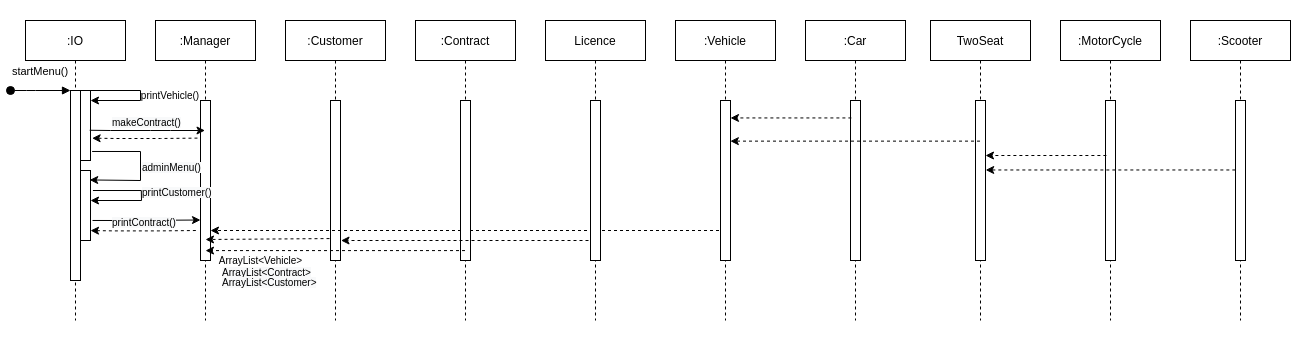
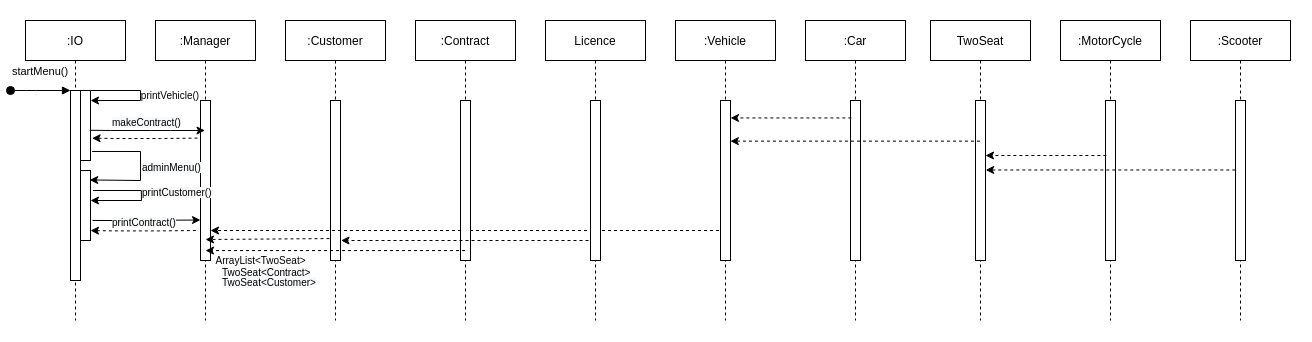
- <mxCell id="36" value="ArrayList&amp;lt;Vehicle&amp;gt;" style="text;html=1;align=center;verticalAlign=middle;resizable=0;points=[];autosize=1;strokeColor=none;fillColor=none;fontSize=10;" vertex="1" parent="1"><mxGeometry x="205" y="250" width="100" height="20" as="geometry" /></mxCell>
+ <mxCell id="36" value="ArrayList&amp;lt;TwoSeat&amp;gt;" style="text;html=1;align=center;verticalAlign=middle;resizable=0;points=[];autosize=1;strokeColor=none;fillColor=none;fontSize=10;" vertex="1" parent="1"><mxGeometry x="205" y="250" width="100" height="20" as="geometry" /></mxCell>
- <mxCell id="37" value="&lt;span style=&quot;color: rgb(0 , 0 , 0) ; font-family: &amp;#34;helvetica&amp;#34; ; font-size: 10px ; font-style: normal ; font-weight: 400 ; letter-spacing: normal ; text-align: center ; text-indent: 0px ; text-transform: none ; word-spacing: 0px ; background-color: rgb(248 , 249 , 250) ; display: inline ; float: none&quot;&gt;ArrayList&amp;lt;Contract&amp;gt;&lt;/span&gt;" style="text;whiteSpace=wrap;html=1;fontSize=10;" vertex="1" parent="1"><mxGeometry x="215" y="260" width="110" height="30" as="geometry" /></mxCell>
+ <mxCell id="37" value="&lt;span style=&quot;color: rgb(0 , 0 , 0) ; font-family: &amp;#34;helvetica&amp;#34; ; font-size: 10px ; font-style: normal ; font-weight: 400 ; letter-spacing: normal ; text-align: center ; text-indent: 0px ; text-transform: none ; word-spacing: 0px ; background-color: rgb(248 , 249 , 250) ; display: inline ; float: none&quot;&gt;TwoSeat&amp;lt;Contract&amp;gt;&lt;/span&gt;" style="text;whiteSpace=wrap;html=1;fontSize=10;" vertex="1" parent="1"><mxGeometry x="215" y="260" width="110" height="30" as="geometry" /></mxCell>
- <mxCell id="38" value="&lt;span style=&quot;color: rgb(0 , 0 , 0) ; font-family: &amp;#34;helvetica&amp;#34; ; font-size: 10px ; font-style: normal ; font-weight: 400 ; letter-spacing: normal ; text-align: center ; text-indent: 0px ; text-transform: none ; word-spacing: 0px ; background-color: rgb(248 , 249 , 250) ; display: inline ; float: none&quot;&gt;ArrayList&amp;lt;Customer&amp;gt;&lt;/span&gt;" style="text;whiteSpace=wrap;html=1;fontSize=10;" vertex="1" parent="1"><mxGeometry x="215" y="270" width="110" height="30" as="geometry" /></mxCell>
+ <mxCell id="38" value="&lt;span style=&quot;color: rgb(0 , 0 , 0) ; font-family: &amp;#34;helvetica&amp;#34; ; font-size: 10px ; font-style: normal ; font-weight: 400 ; letter-spacing: normal ; text-align: center ; text-indent: 0px ; text-transform: none ; word-spacing: 0px ; background-color: rgb(248 , 249 , 250) ; display: inline ; float: none&quot;&gt;TwoSeat&amp;lt;Customer&amp;gt;&lt;/span&gt;" style="text;whiteSpace=wrap;html=1;fontSize=10;" vertex="1" parent="1"><mxGeometry x="215" y="270" width="110" height="30" as="geometry" /></mxCell>
